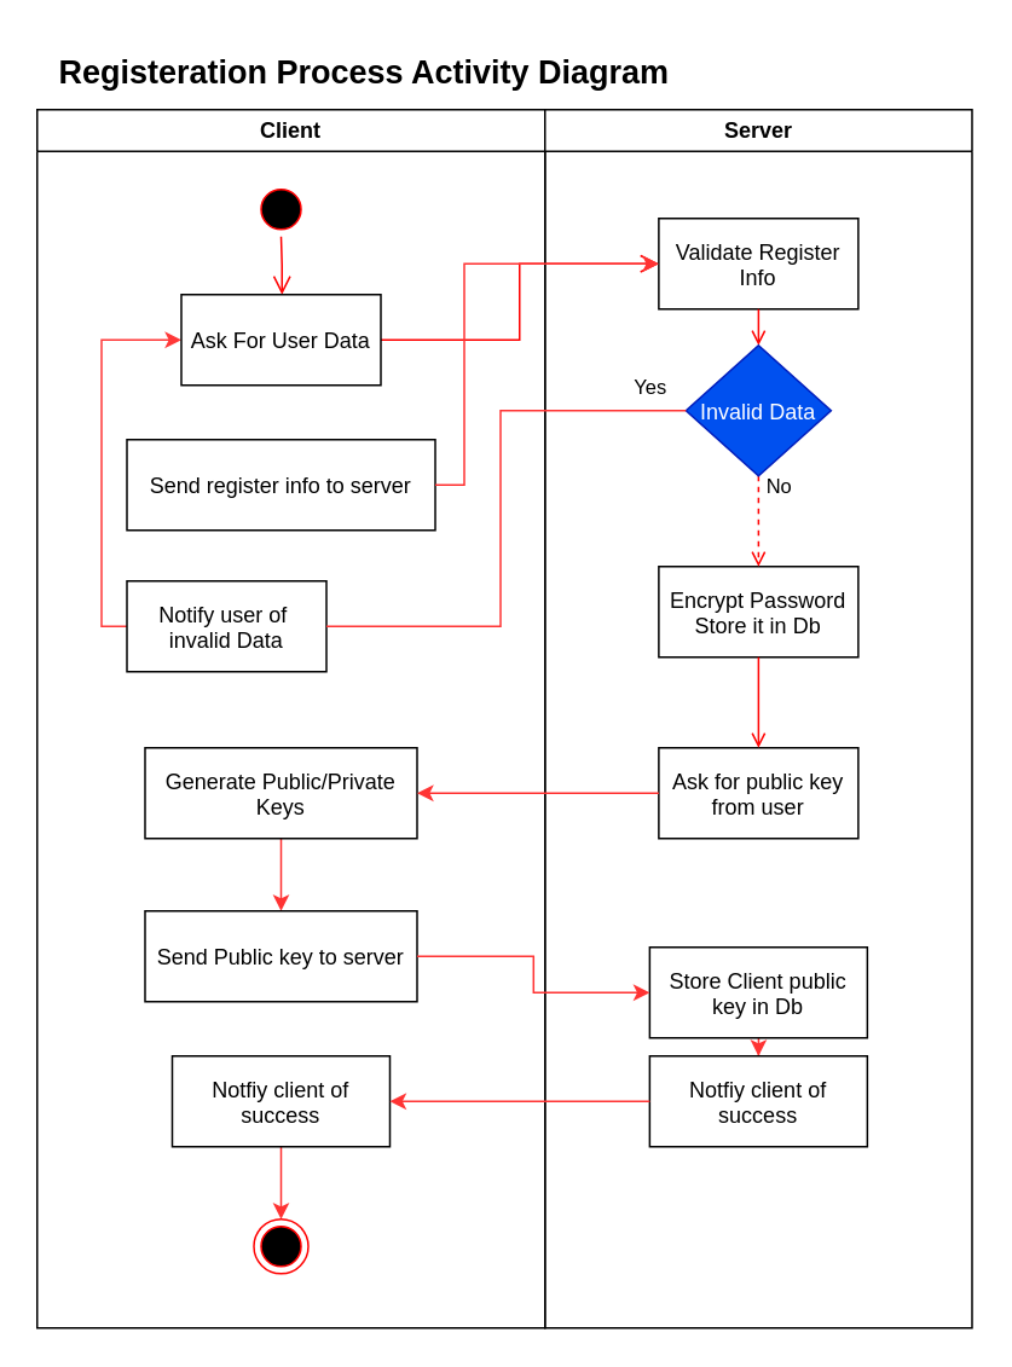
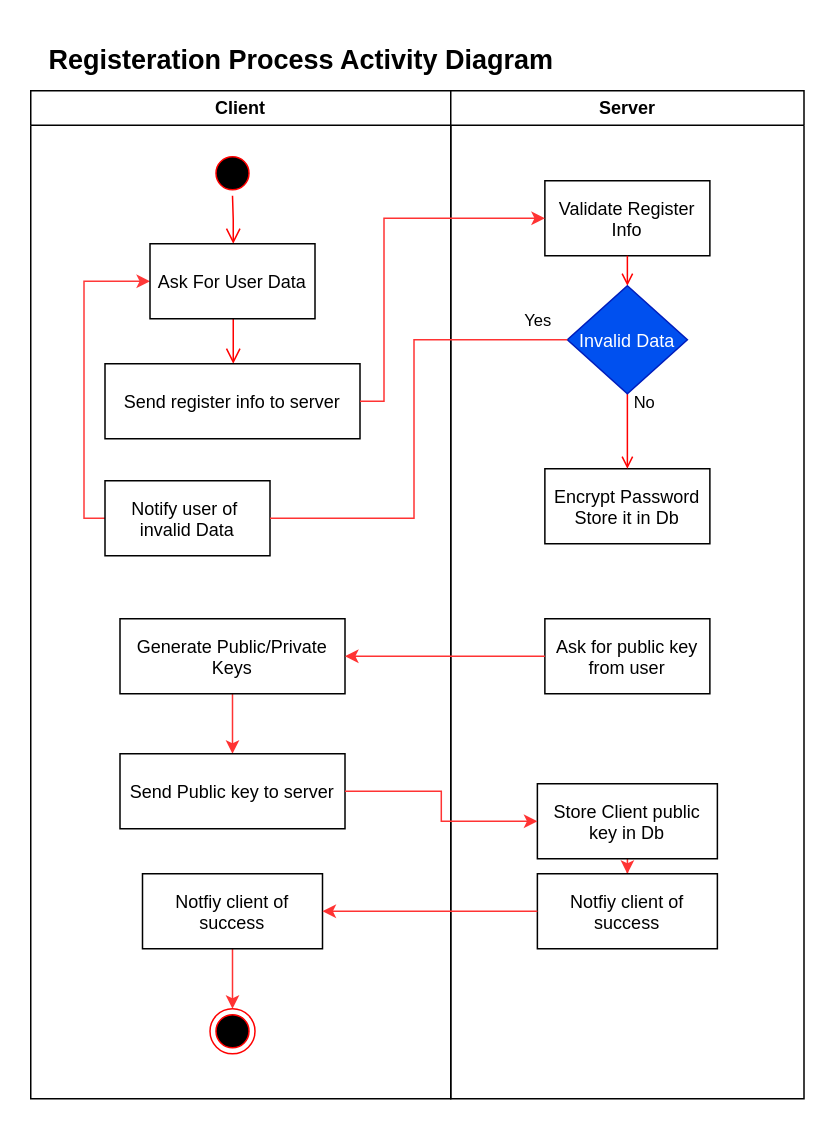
- <mxCell id="4" value="" style="edgeStyle=elbowEdgeStyle;elbow=horizontal;verticalAlign=bottom;endArrow=open;endSize=8;strokeColor=#FF0000;endFill=1;rounded=0;" parent="2" source="10" target="17" edge="1"><mxGeometry x="100" y="40" as="geometry"><mxPoint x="134.5" y="110" as="targetPoint" /></mxGeometry></mxCell>
+ <mxCell id="4" value="" style="edgeStyle=elbowEdgeStyle;elbow=horizontal;verticalAlign=bottom;endArrow=open;endSize=8;strokeColor=#FF0000;endFill=1;rounded=0" parent="2" source="10" target="5" edge="1"><mxGeometry x="100" y="40" as="geometry"><mxPoint x="134.5" y="110" as="targetPoint" /></mxGeometry></mxCell>
- <mxCell id="19" value="" style="endArrow=open;strokeColor=#FF0000;endFill=1;rounded=0;dashed=1;" parent="16" source="24" target="18" edge="1"><mxGeometry relative="1" as="geometry" /></mxCell>
+ <mxCell id="19" value="" style="endArrow=open;strokeColor=#FF0000;endFill=1;rounded=0" parent="16" source="24" target="18" edge="1"><mxGeometry relative="1" as="geometry" /></mxCell>
- <mxCell id="22" value="" style="endArrow=open;strokeColor=#FF0000;endFill=1;rounded=0" parent="16" source="18" target="21" edge="1"><mxGeometry relative="1" as="geometry" /></mxCell>
